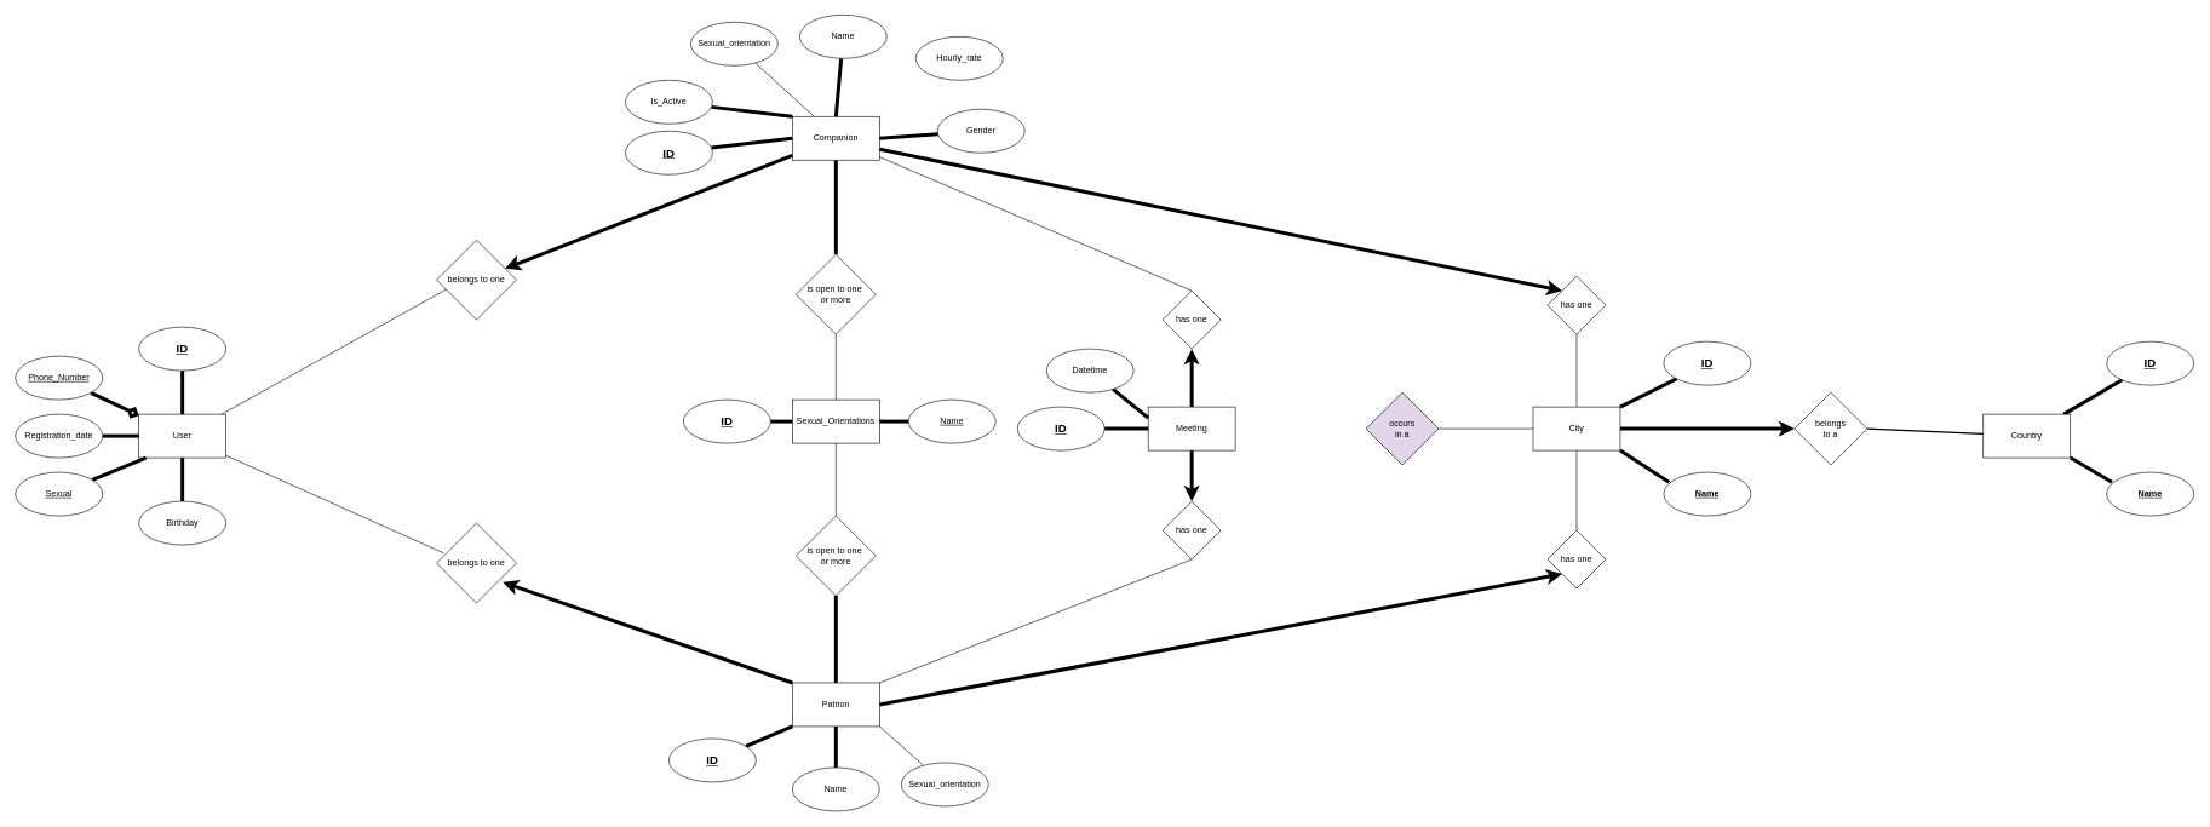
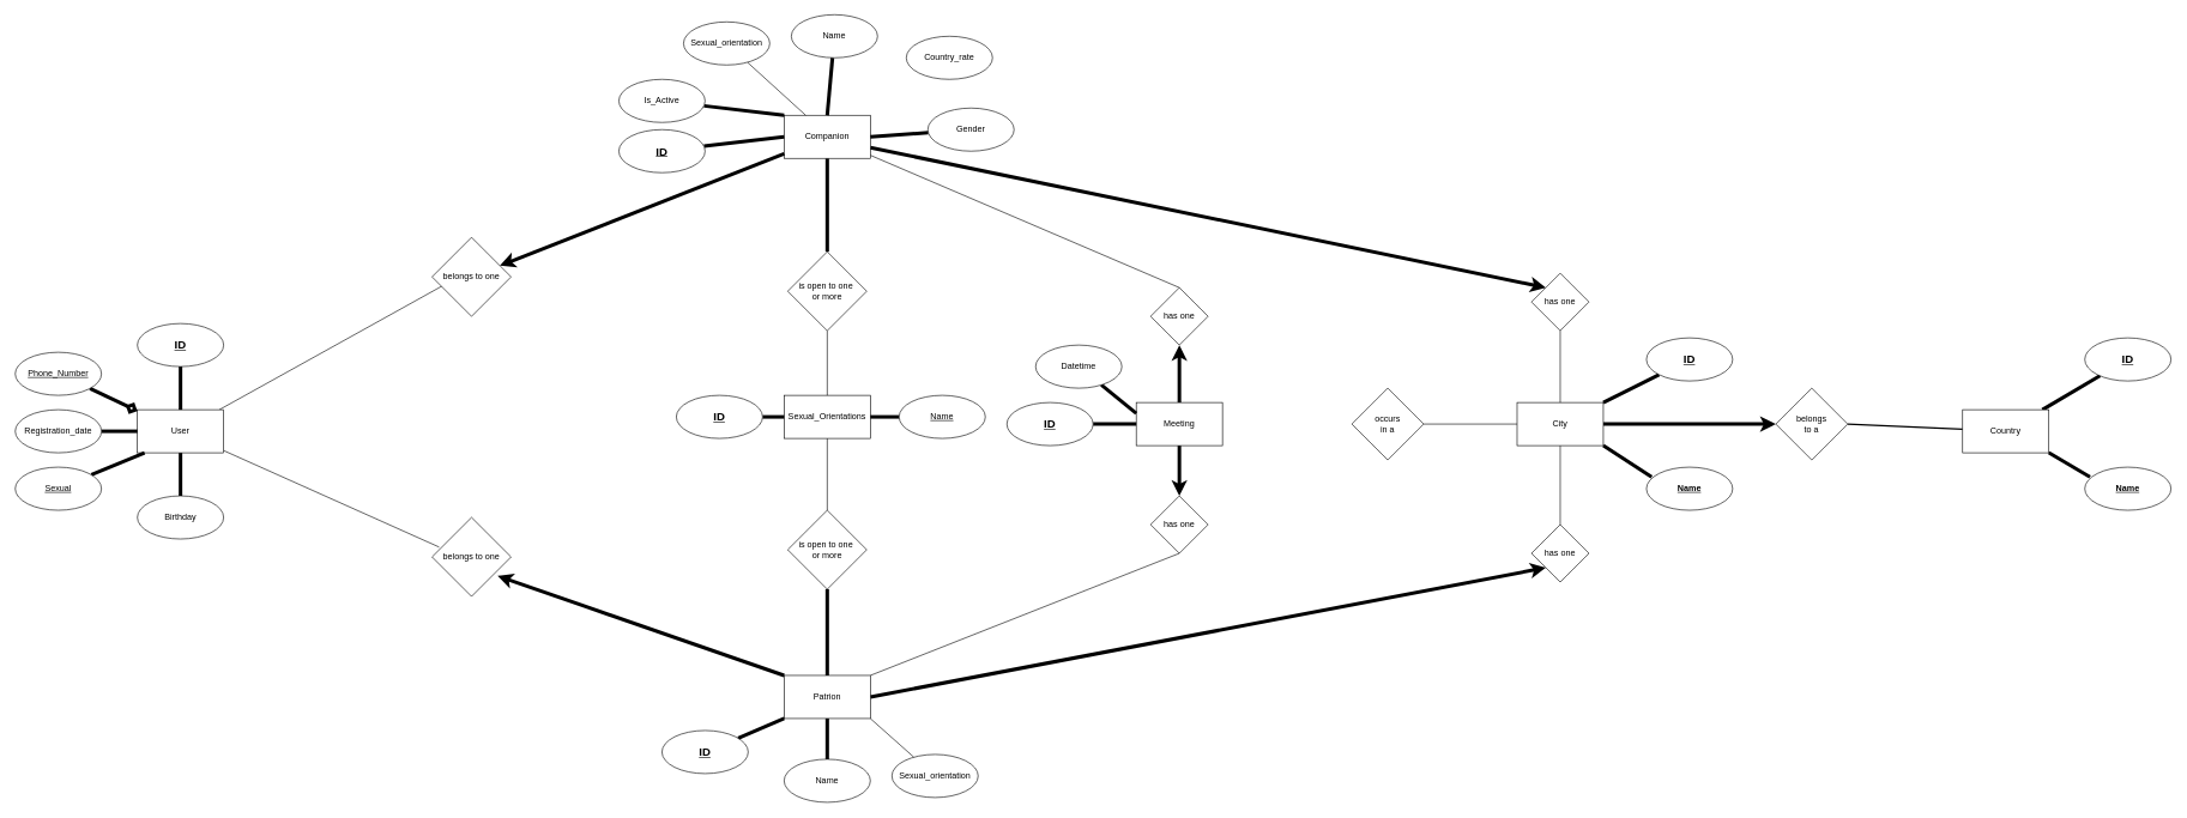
- <mxCell id="24" value="Hourly_rate&lt;br&gt;" style="ellipse;whiteSpace=wrap;html=1;" parent="1" vertex="1"><mxGeometry x="1260" y="50" width="120" height="60" as="geometry" /></mxCell>
+ <mxCell id="24" value="Country_rate&lt;br&gt;" style="ellipse;whiteSpace=wrap;html=1;" parent="1" vertex="1"><mxGeometry x="1260" y="50" width="120" height="60" as="geometry" /></mxCell>
- <mxCell id="67" value="occurs &lt;br&gt;in a" style="rhombus;whiteSpace=wrap;html=1;fillColor=#e1d5e7;" parent="1" vertex="1"><mxGeometry x="1880" y="540" width="100" height="100" as="geometry" /></mxCell>
+ <mxCell id="67" value="occurs &lt;br&gt;in a" style="rhombus;whiteSpace=wrap;html=1;" parent="1" vertex="1"><mxGeometry x="1880" y="540" width="100" height="100" as="geometry" /></mxCell>
